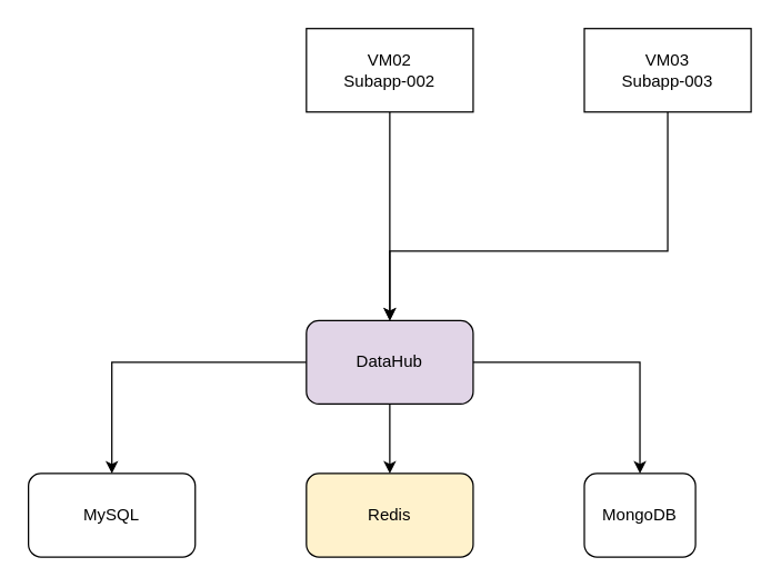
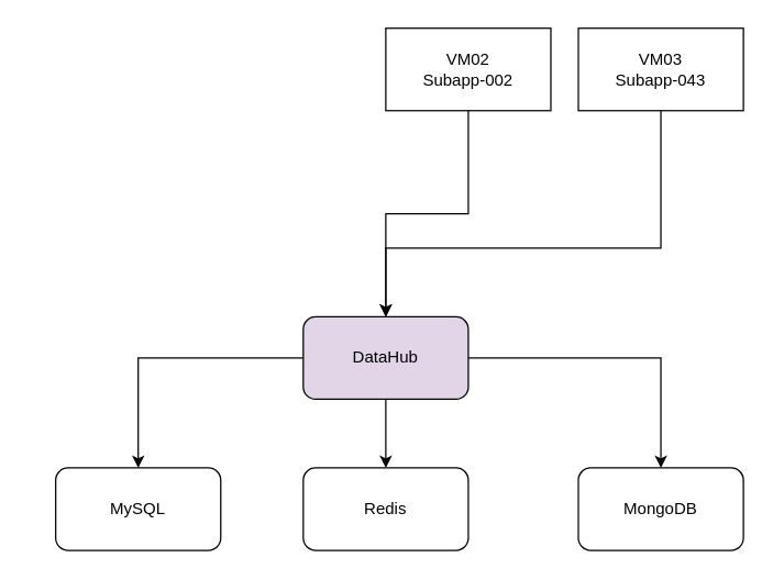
- <mxCell id="3" value="VM02&lt;br&gt;Subapp-002" style="rounded=0;whiteSpace=wrap;html=1;" parent="1" vertex="1"><mxGeometry x="220" y="20" width="120" height="60" as="geometry" /></mxCell>
+ <mxCell id="3" value="VM02&lt;br&gt;Subapp-002" style="rounded=0;whiteSpace=wrap;html=1;" parent="1" vertex="1"><mxGeometry x="280" y="20" width="120" height="60" as="geometry" /></mxCell>
- <mxCell id="5" value="VM03&lt;br&gt;Subapp-003" style="rounded=0;whiteSpace=wrap;html=1;" parent="1" vertex="1"><mxGeometry x="420" y="20" width="120" height="60" as="geometry" /></mxCell>
+ <mxCell id="5" value="VM03&lt;br&gt;Subapp-043" style="rounded=0;whiteSpace=wrap;html=1;" parent="1" vertex="1"><mxGeometry x="420" y="20" width="120" height="60" as="geometry" /></mxCell>
- <mxCell id="10" value="MySQL" style="rounded=1;whiteSpace=wrap;html=1;" parent="1" vertex="1"><mxGeometry x="20" y="340" width="120" height="60" as="geometry" /></mxCell>
+ <mxCell id="10" value="MySQL" style="rounded=1;whiteSpace=wrap;html=1;" parent="1" vertex="1"><mxGeometry x="40" y="340" width="120" height="60" as="geometry" /></mxCell>
- <mxCell id="11" value="Redis" style="rounded=1;whiteSpace=wrap;html=1;fillColor=#fff2cc;" parent="1" vertex="1"><mxGeometry x="220" y="340" width="120" height="60" as="geometry" /></mxCell>
+ <mxCell id="11" value="Redis" style="rounded=1;whiteSpace=wrap;html=1;" parent="1" vertex="1"><mxGeometry x="220" y="340" width="120" height="60" as="geometry" /></mxCell>
- <mxCell id="12" value="MongoDB" style="rounded=1;whiteSpace=wrap;html=1;" parent="1" vertex="1"><mxGeometry x="420" y="340" width="80" height="60" as="geometry" /></mxCell>
+ <mxCell id="12" value="MongoDB" style="rounded=1;whiteSpace=wrap;html=1;" parent="1" vertex="1"><mxGeometry x="420" y="340" width="120" height="60" as="geometry" /></mxCell>
